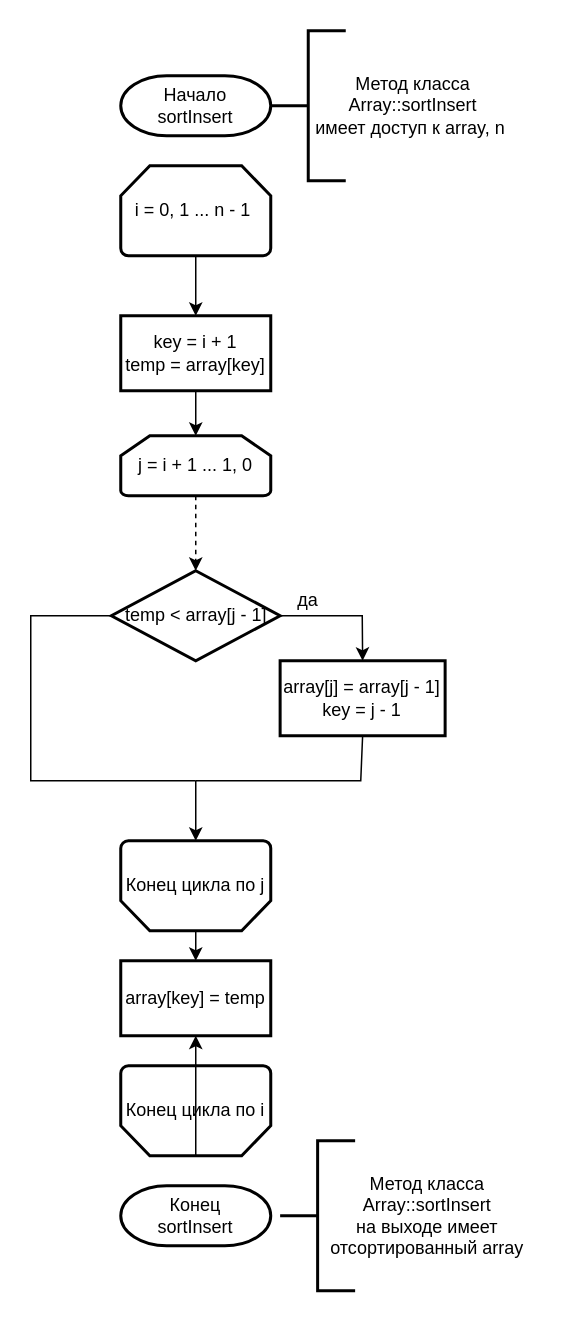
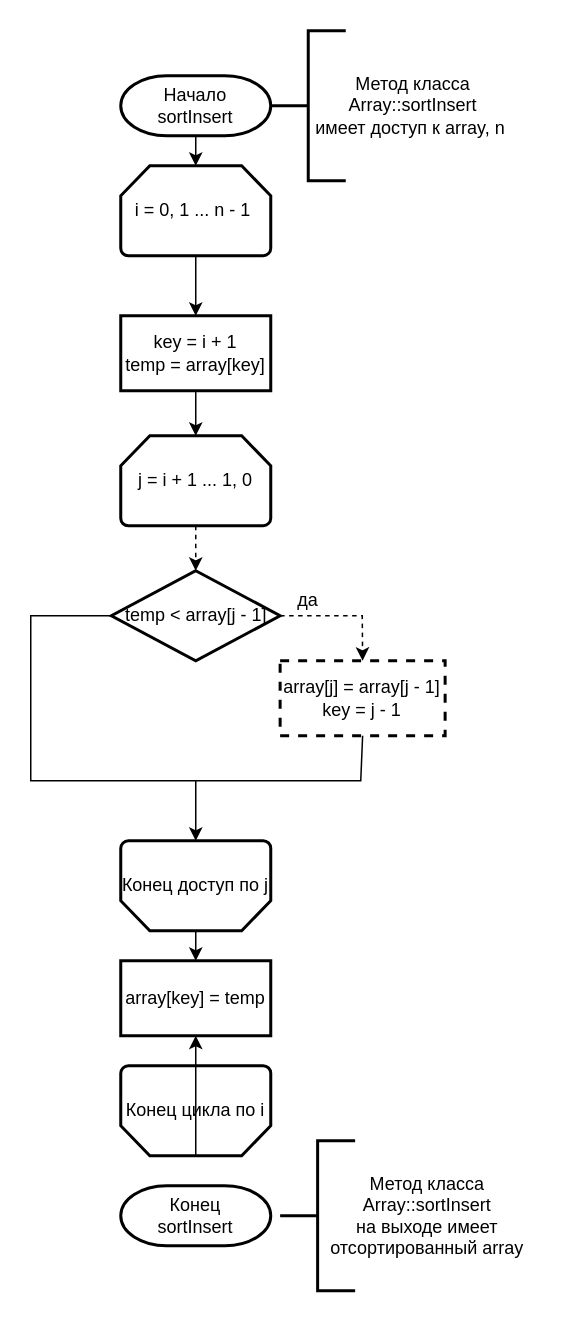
+ <mxCell id="10" value="" style="endArrow=classic;html=1;exitX=0.5;exitY=1;exitDx=0;exitDy=0;exitPerimeter=0;entryX=0.5;entryY=0;entryDx=0;entryDy=0;entryPerimeter=0;" edge="1" parent="1" source="2" target="4"><mxGeometry width="50" height="50" relative="1" as="geometry"><mxPoint x="160" y="410" as="sourcePoint" /><mxPoint x="210" y="360" as="targetPoint" /></mxGeometry></mxCell>
- <mxCell id="5" value="j = i + 1 ... 1, 0" style="strokeWidth=2;html=1;shape=mxgraph.flowchart.loop_limit;whiteSpace=wrap;" vertex="1" parent="1"><mxGeometry x="80" y="290" width="100" height="40" as="geometry" /></mxCell>
+ <mxCell id="5" value="j = i + 1 ... 1, 0" style="strokeWidth=2;html=1;shape=mxgraph.flowchart.loop_limit;whiteSpace=wrap;" vertex="1" parent="1"><mxGeometry x="80" y="290" width="100" height="60" as="geometry" /></mxCell>
- <mxCell id="13" value="" style="endArrow=classic;html=1;exitX=1;exitY=0.5;exitDx=0;exitDy=0;exitPerimeter=0;entryX=0.5;entryY=0;entryDx=0;entryDy=0;rounded=0;" edge="1" parent="1" source="8" target="9"><mxGeometry width="50" height="50" relative="1" as="geometry"><mxPoint x="160" y="410" as="sourcePoint" /><mxPoint x="210" y="360" as="targetPoint" /><Array as="points"><mxPoint x="241" y="410" /></Array></mxGeometry></mxCell>
+ <mxCell id="13" value="" style="endArrow=classic;html=1;exitX=1;exitY=0.5;exitDx=0;exitDy=0;exitPerimeter=0;entryX=0.5;entryY=0;entryDx=0;entryDy=0;rounded=0;dashed=1;" edge="1" parent="1" source="8" target="9"><mxGeometry width="50" height="50" relative="1" as="geometry"><mxPoint x="160" y="410" as="sourcePoint" /><mxPoint x="210" y="360" as="targetPoint" /><Array as="points"><mxPoint x="241" y="410" /></Array></mxGeometry></mxCell>
- <mxCell id="9" value="array[j] = array[j - 1]&lt;br&gt;key = j - 1" style="rounded=0;whiteSpace=wrap;html=1;absoluteArcSize=1;arcSize=14;strokeWidth=2;fillColor=none;" vertex="1" parent="1"><mxGeometry x="186.25" y="440" width="110" height="50" as="geometry" /></mxCell>
+ <mxCell id="9" value="array[j] = array[j - 1]&lt;br&gt;key = j - 1" style="rounded=0;whiteSpace=wrap;html=1;absoluteArcSize=1;arcSize=14;strokeWidth=2;fillColor=none;dashed=1;" vertex="1" parent="1"><mxGeometry x="186.25" y="440" width="110" height="50" as="geometry" /></mxCell>
- <mxCell id="6" value="Конец цикла по j" style="strokeWidth=2;html=1;shape=mxgraph.flowchart.loop_limit;whiteSpace=wrap;direction=west;" vertex="1" parent="1"><mxGeometry x="80" y="560" width="100" height="60" as="geometry" /></mxCell>
+ <mxCell id="6" value="Конец доступ по j" style="strokeWidth=2;html=1;shape=mxgraph.flowchart.loop_limit;whiteSpace=wrap;direction=west;" vertex="1" parent="1"><mxGeometry x="80" y="560" width="100" height="60" as="geometry" /></mxCell>
